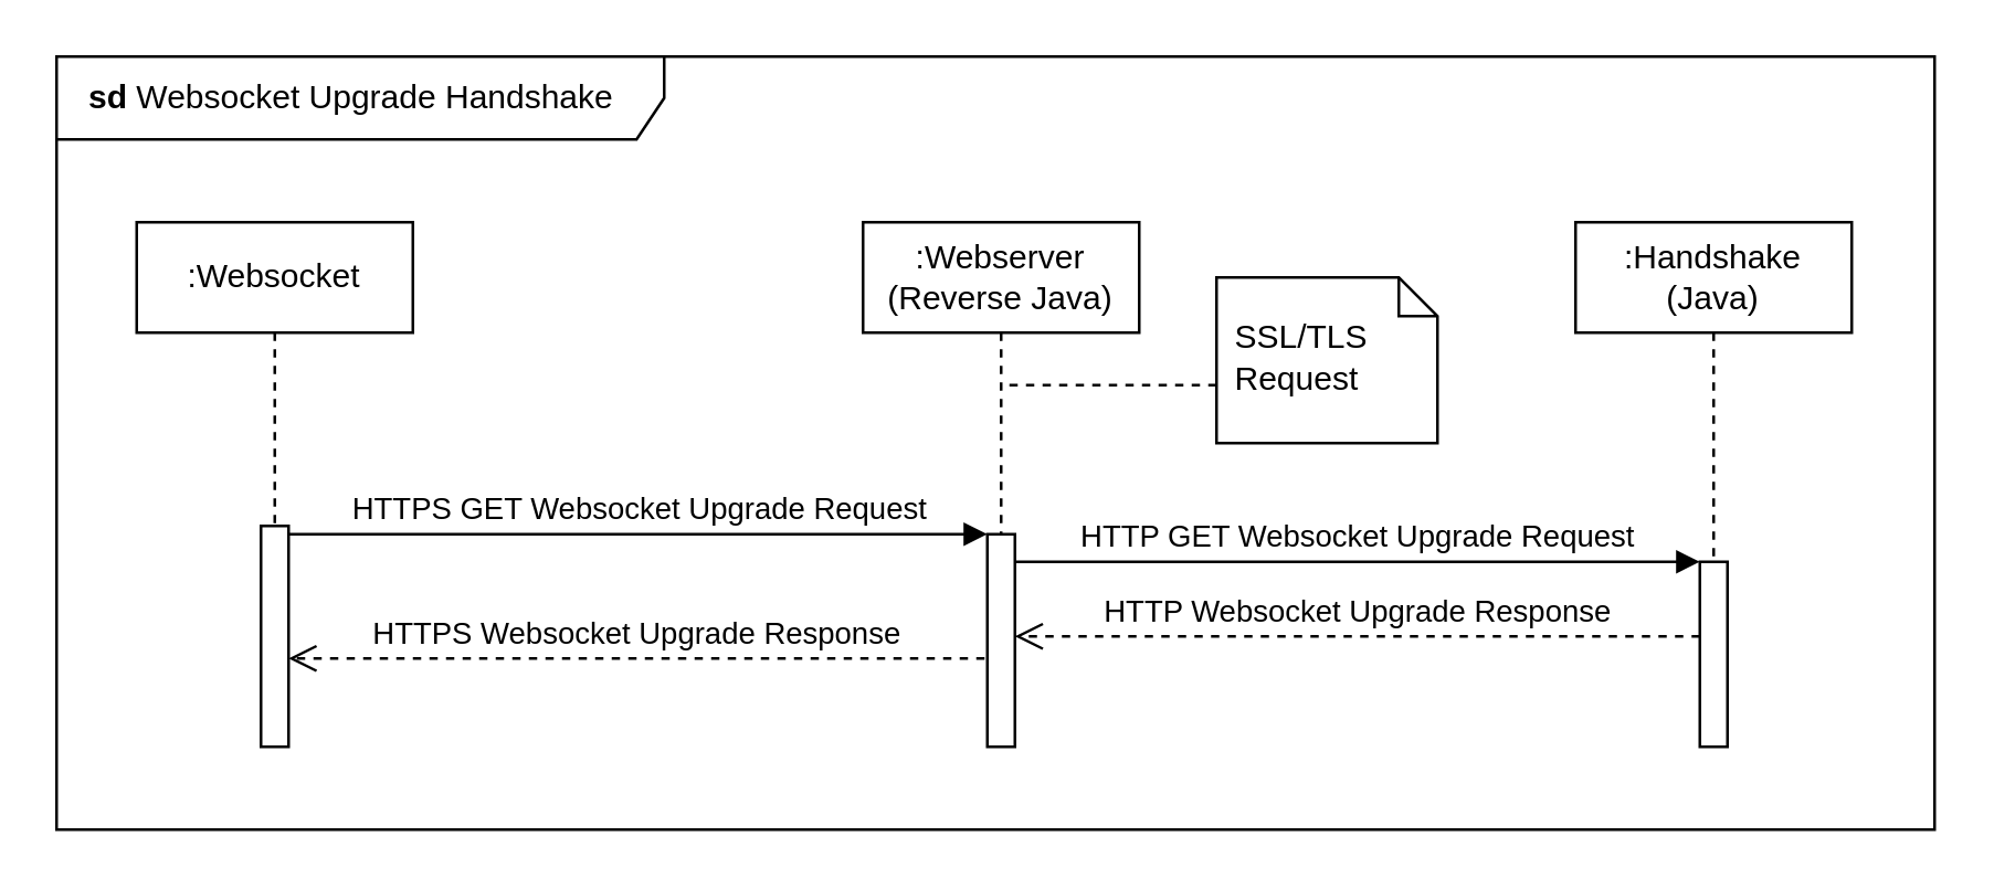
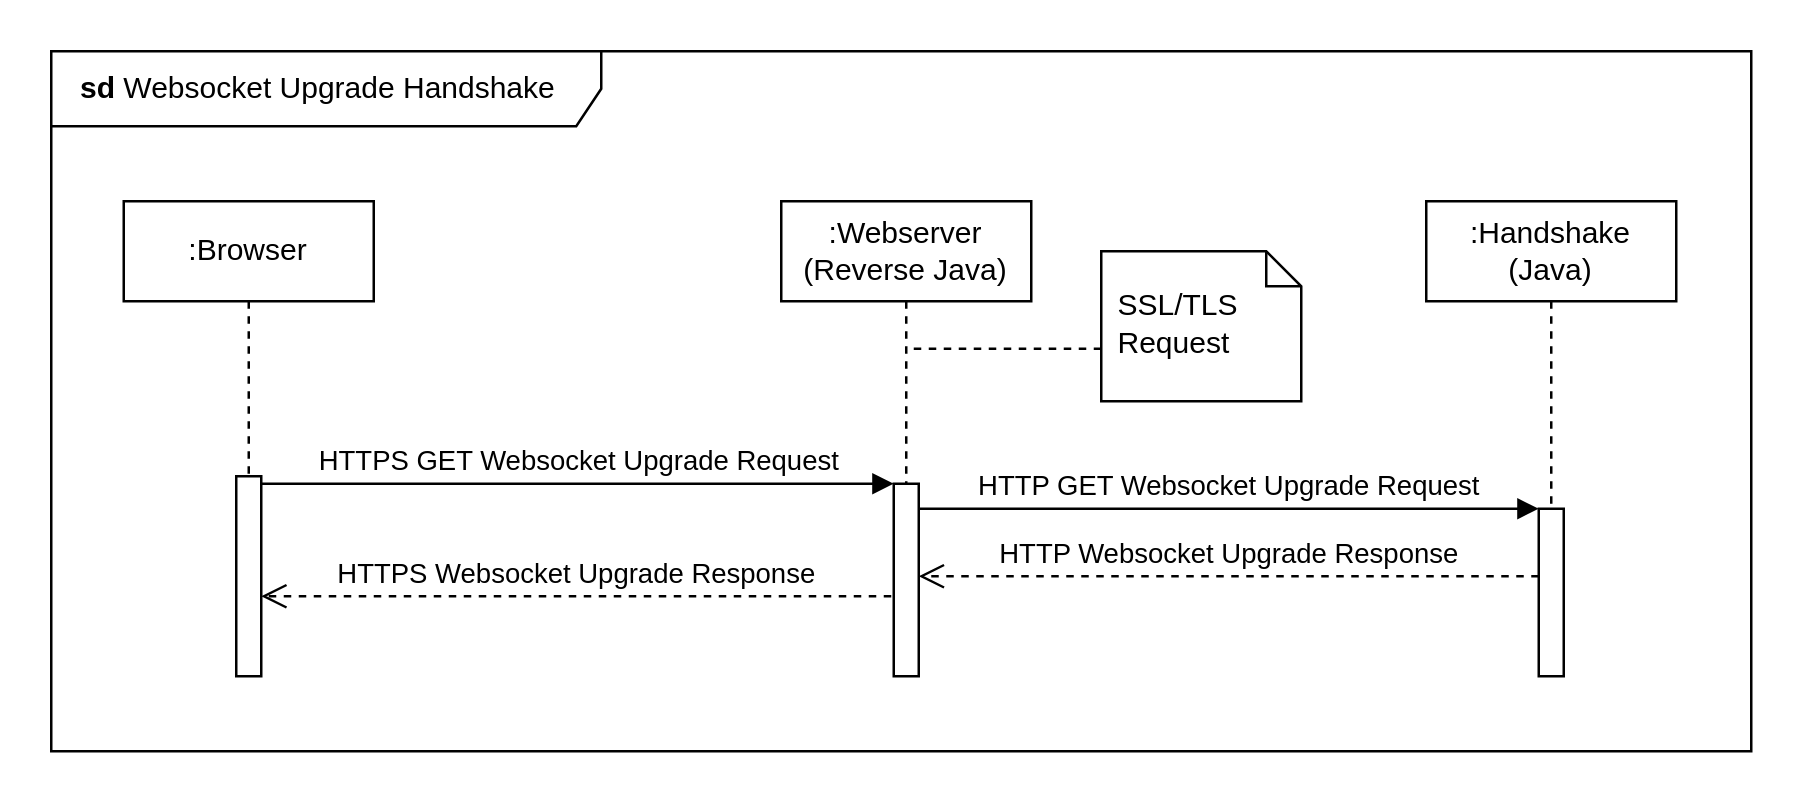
- <mxCell id="3" value=":Websocket" style="shape=umlLifeline;perimeter=lifelinePerimeter;whiteSpace=wrap;html=1;container=1;collapsible=0;recursiveResize=0;outlineConnect=0;" vertex="1" parent="1"><mxGeometry x="49" y="80" width="100" height="190" as="geometry" /></mxCell>
+ <mxCell id="3" value=":Browser" style="shape=umlLifeline;perimeter=lifelinePerimeter;whiteSpace=wrap;html=1;container=1;collapsible=0;recursiveResize=0;outlineConnect=0;" vertex="1" parent="1"><mxGeometry x="49" y="80" width="100" height="190" as="geometry" /></mxCell>
